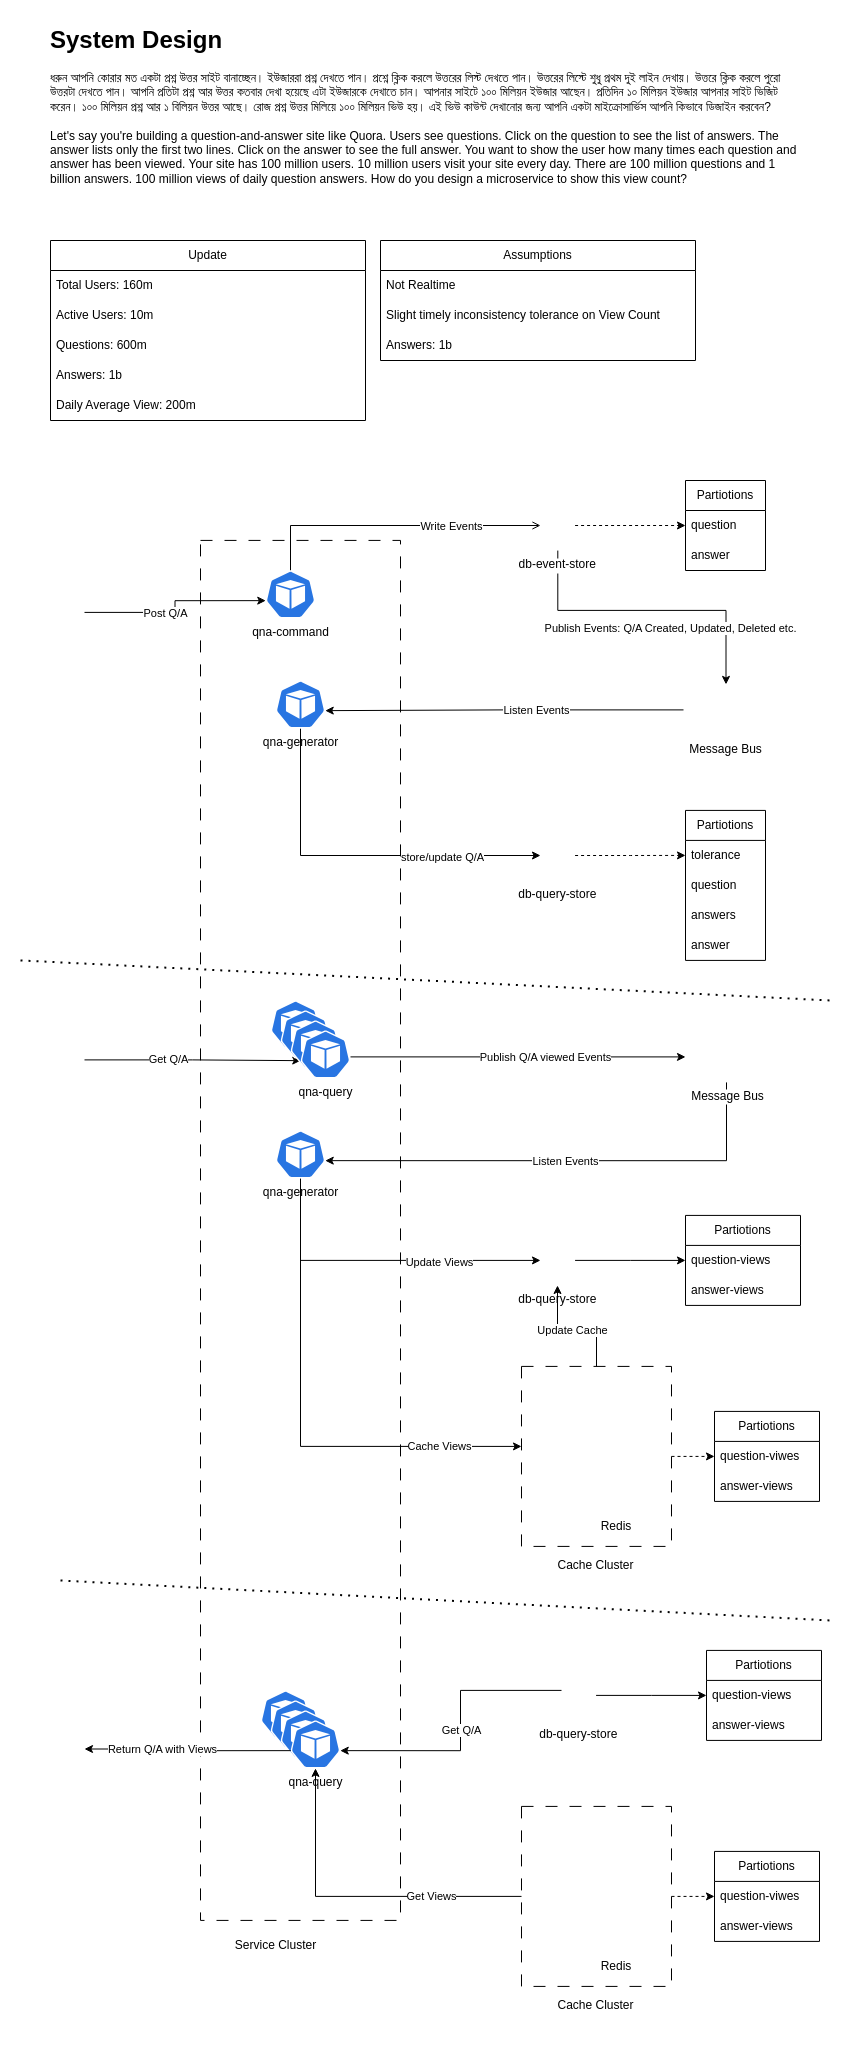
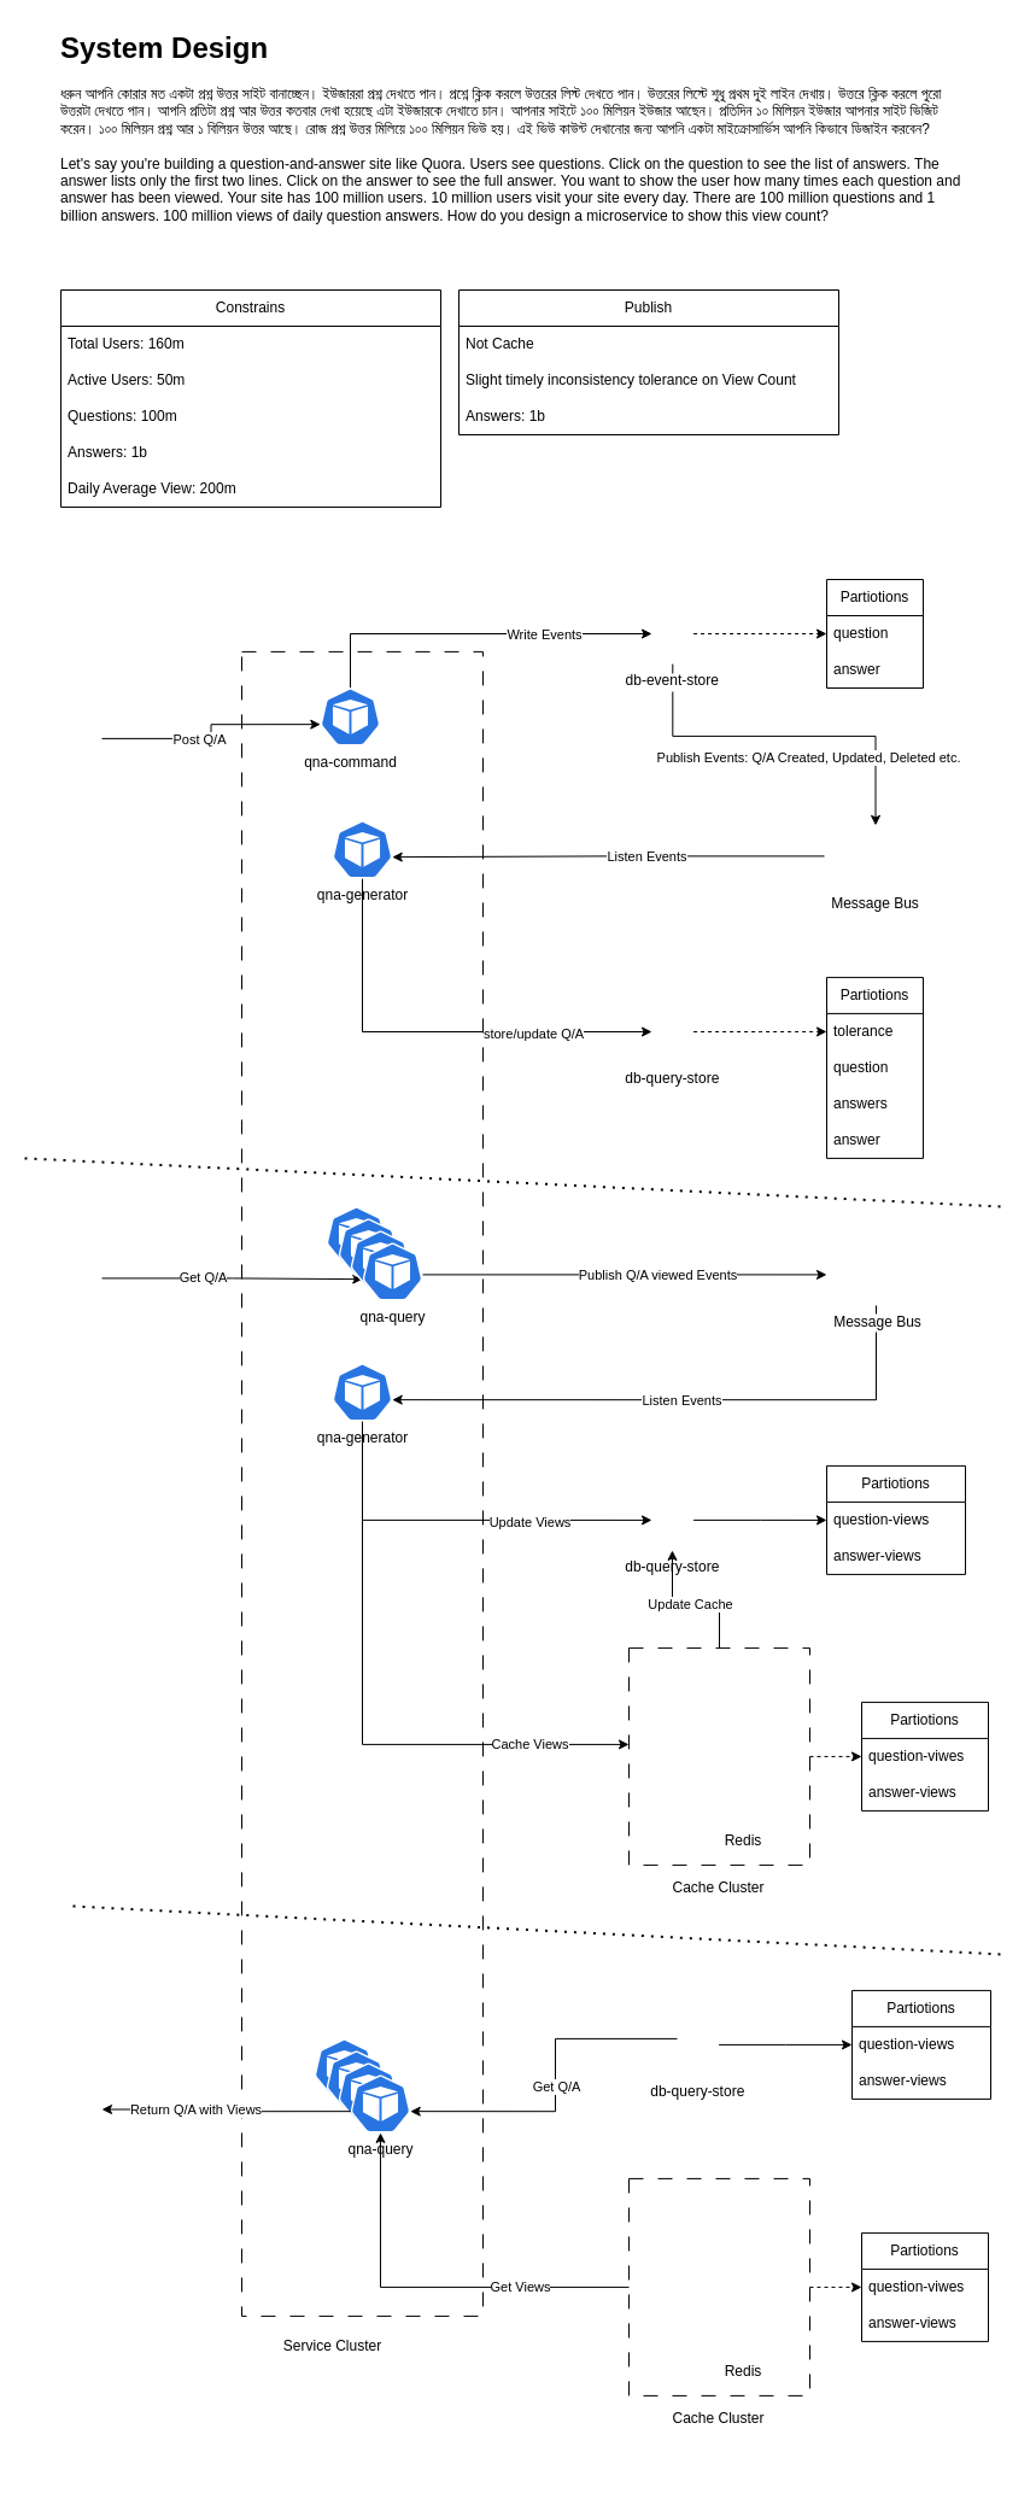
- <mxCell id="107" value="Update" style="swimlane;fontStyle=0;childLayout=stackLayout;horizontal=1;startSize=30;horizontalStack=0;resizeParent=1;resizeParentMax=0;resizeLast=0;collapsible=1;marginBottom=0;whiteSpace=wrap;html=1;" vertex="1" parent="1"><mxGeometry x="50" y="240" width="315" height="180" as="geometry" /></mxCell>
+ <mxCell id="107" value="Constrains" style="swimlane;fontStyle=0;childLayout=stackLayout;horizontal=1;startSize=30;horizontalStack=0;resizeParent=1;resizeParentMax=0;resizeLast=0;collapsible=1;marginBottom=0;whiteSpace=wrap;html=1;" vertex="1" parent="1"><mxGeometry x="50" y="240" width="315" height="180" as="geometry" /></mxCell>
- <mxCell id="115" value="Assumptions" style="swimlane;fontStyle=0;childLayout=stackLayout;horizontal=1;startSize=30;horizontalStack=0;resizeParent=1;resizeParentMax=0;resizeLast=0;collapsible=1;marginBottom=0;whiteSpace=wrap;html=1;" vertex="1" parent="1"><mxGeometry x="380" y="240" width="315" height="120" as="geometry" /></mxCell>
+ <mxCell id="115" value="Publish" style="swimlane;fontStyle=0;childLayout=stackLayout;horizontal=1;startSize=30;horizontalStack=0;resizeParent=1;resizeParentMax=0;resizeLast=0;collapsible=1;marginBottom=0;whiteSpace=wrap;html=1;" vertex="1" parent="1"><mxGeometry x="380" y="240" width="315" height="120" as="geometry" /></mxCell>
- <mxCell id="116" value="Not Realtime" style="text;strokeColor=none;fillColor=none;align=left;verticalAlign=middle;spacingLeft=4;spacingRight=4;overflow=hidden;points=[[0,0.5],[1,0.5]];portConstraint=eastwest;rotatable=0;whiteSpace=wrap;html=1;" vertex="1" parent="115"><mxGeometry y="30" width="315" height="30" as="geometry" /></mxCell>
+ <mxCell id="116" value="Not Cache" style="text;strokeColor=none;fillColor=none;align=left;verticalAlign=middle;spacingLeft=4;spacingRight=4;overflow=hidden;points=[[0,0.5],[1,0.5]];portConstraint=eastwest;rotatable=0;whiteSpace=wrap;html=1;" vertex="1" parent="115"><mxGeometry y="30" width="315" height="30" as="geometry" /></mxCell>
- <mxCell id="109" value="Active Users: 10m" style="text;strokeColor=none;fillColor=none;align=left;verticalAlign=middle;spacingLeft=4;spacingRight=4;overflow=hidden;points=[[0,0.5],[1,0.5]];portConstraint=eastwest;rotatable=0;whiteSpace=wrap;html=1;" vertex="1" parent="107"><mxGeometry y="60" width="315" height="30" as="geometry" /></mxCell>
+ <mxCell id="109" value="Active Users: 50m" style="text;strokeColor=none;fillColor=none;align=left;verticalAlign=middle;spacingLeft=4;spacingRight=4;overflow=hidden;points=[[0,0.5],[1,0.5]];portConstraint=eastwest;rotatable=0;whiteSpace=wrap;html=1;" vertex="1" parent="107"><mxGeometry y="60" width="315" height="30" as="geometry" /></mxCell>
- <mxCell id="110" value="Questions: 600m" style="text;strokeColor=none;fillColor=none;align=left;verticalAlign=middle;spacingLeft=4;spacingRight=4;overflow=hidden;points=[[0,0.5],[1,0.5]];portConstraint=eastwest;rotatable=0;whiteSpace=wrap;html=1;" vertex="1" parent="107"><mxGeometry y="90" width="315" height="30" as="geometry" /></mxCell>
+ <mxCell id="110" value="Questions: 100m" style="text;strokeColor=none;fillColor=none;align=left;verticalAlign=middle;spacingLeft=4;spacingRight=4;overflow=hidden;points=[[0,0.5],[1,0.5]];portConstraint=eastwest;rotatable=0;whiteSpace=wrap;html=1;" vertex="1" parent="107"><mxGeometry y="90" width="315" height="30" as="geometry" /></mxCell>
- <mxCell id="9" style="edgeStyle=orthogonalEdgeStyle;rounded=0;orthogonalLoop=1;jettySize=auto;html=1;exitX=0.5;exitY=0;exitDx=0;exitDy=0;exitPerimeter=0;entryX=0;entryY=0.5;entryDx=0;entryDy=0;endArrow=open;" edge="1" parent="1" source="55" target="8"><mxGeometry relative="1" as="geometry" /></mxCell>
+ <mxCell id="9" style="edgeStyle=orthogonalEdgeStyle;rounded=0;orthogonalLoop=1;jettySize=auto;html=1;exitX=0.5;exitY=0;exitDx=0;exitDy=0;exitPerimeter=0;entryX=0;entryY=0.5;entryDx=0;entryDy=0;" edge="1" parent="1" source="55" target="8"><mxGeometry relative="1" as="geometry" /></mxCell>
